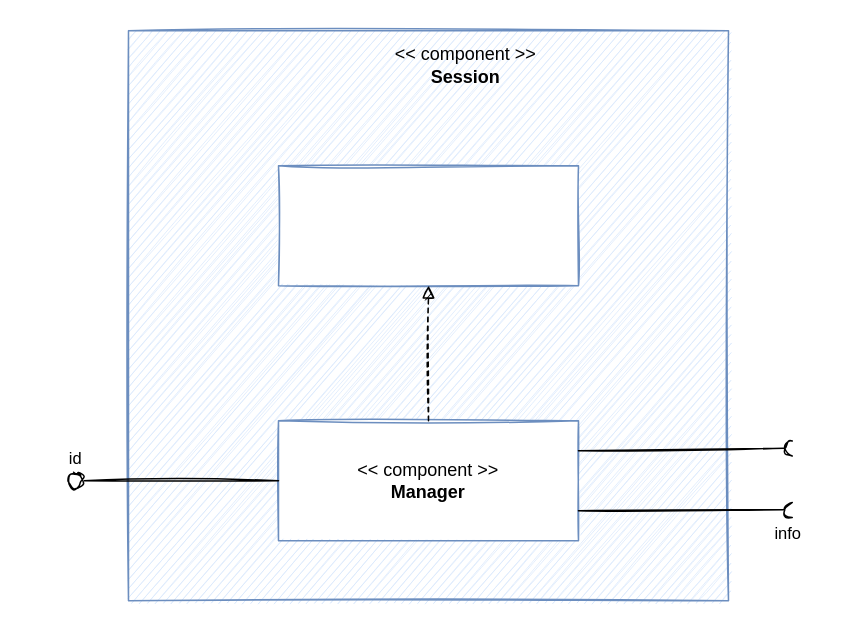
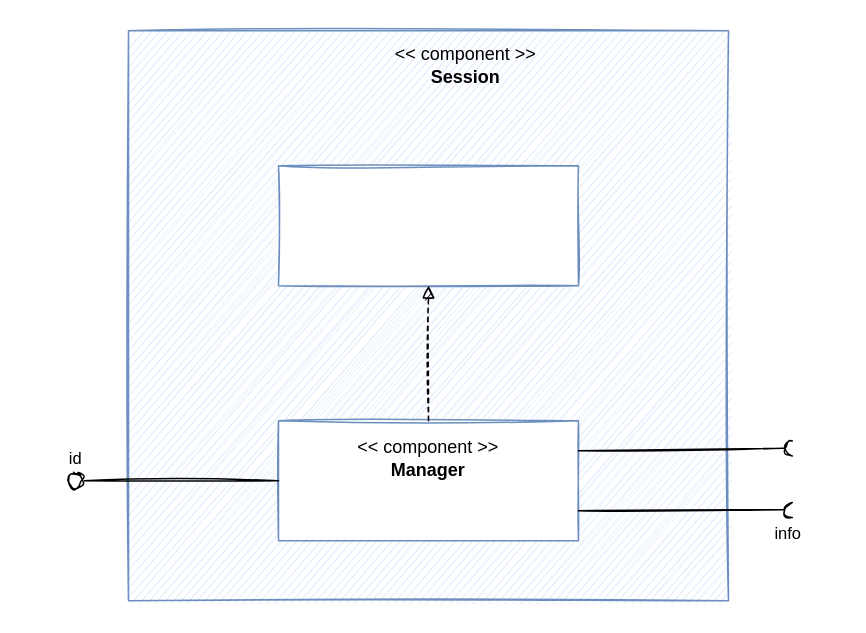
- <mxCell id="5" value="&amp;lt;&amp;lt; component &amp;gt;&amp;gt;&lt;br&gt;&lt;b&gt;Manager&lt;/b&gt;" style="text;html=1;strokeColor=none;fillColor=none;align=center;verticalAlign=middle;whiteSpace=wrap;rounded=0;sketch=1;" parent="1" vertex="1"><mxGeometry x="230" y="305" width="110" height="30" as="geometry" /></mxCell>
+ <mxCell id="5" value="&amp;lt;&amp;lt; component &amp;gt;&amp;gt;&lt;br&gt;&lt;b&gt;Manager&lt;/b&gt;" style="text;html=1;strokeColor=none;fillColor=none;align=center;verticalAlign=middle;whiteSpace=wrap;rounded=0;sketch=1;" parent="1" vertex="1"><mxGeometry x="230" y="290" width="110" height="30" as="geometry" /></mxCell>
